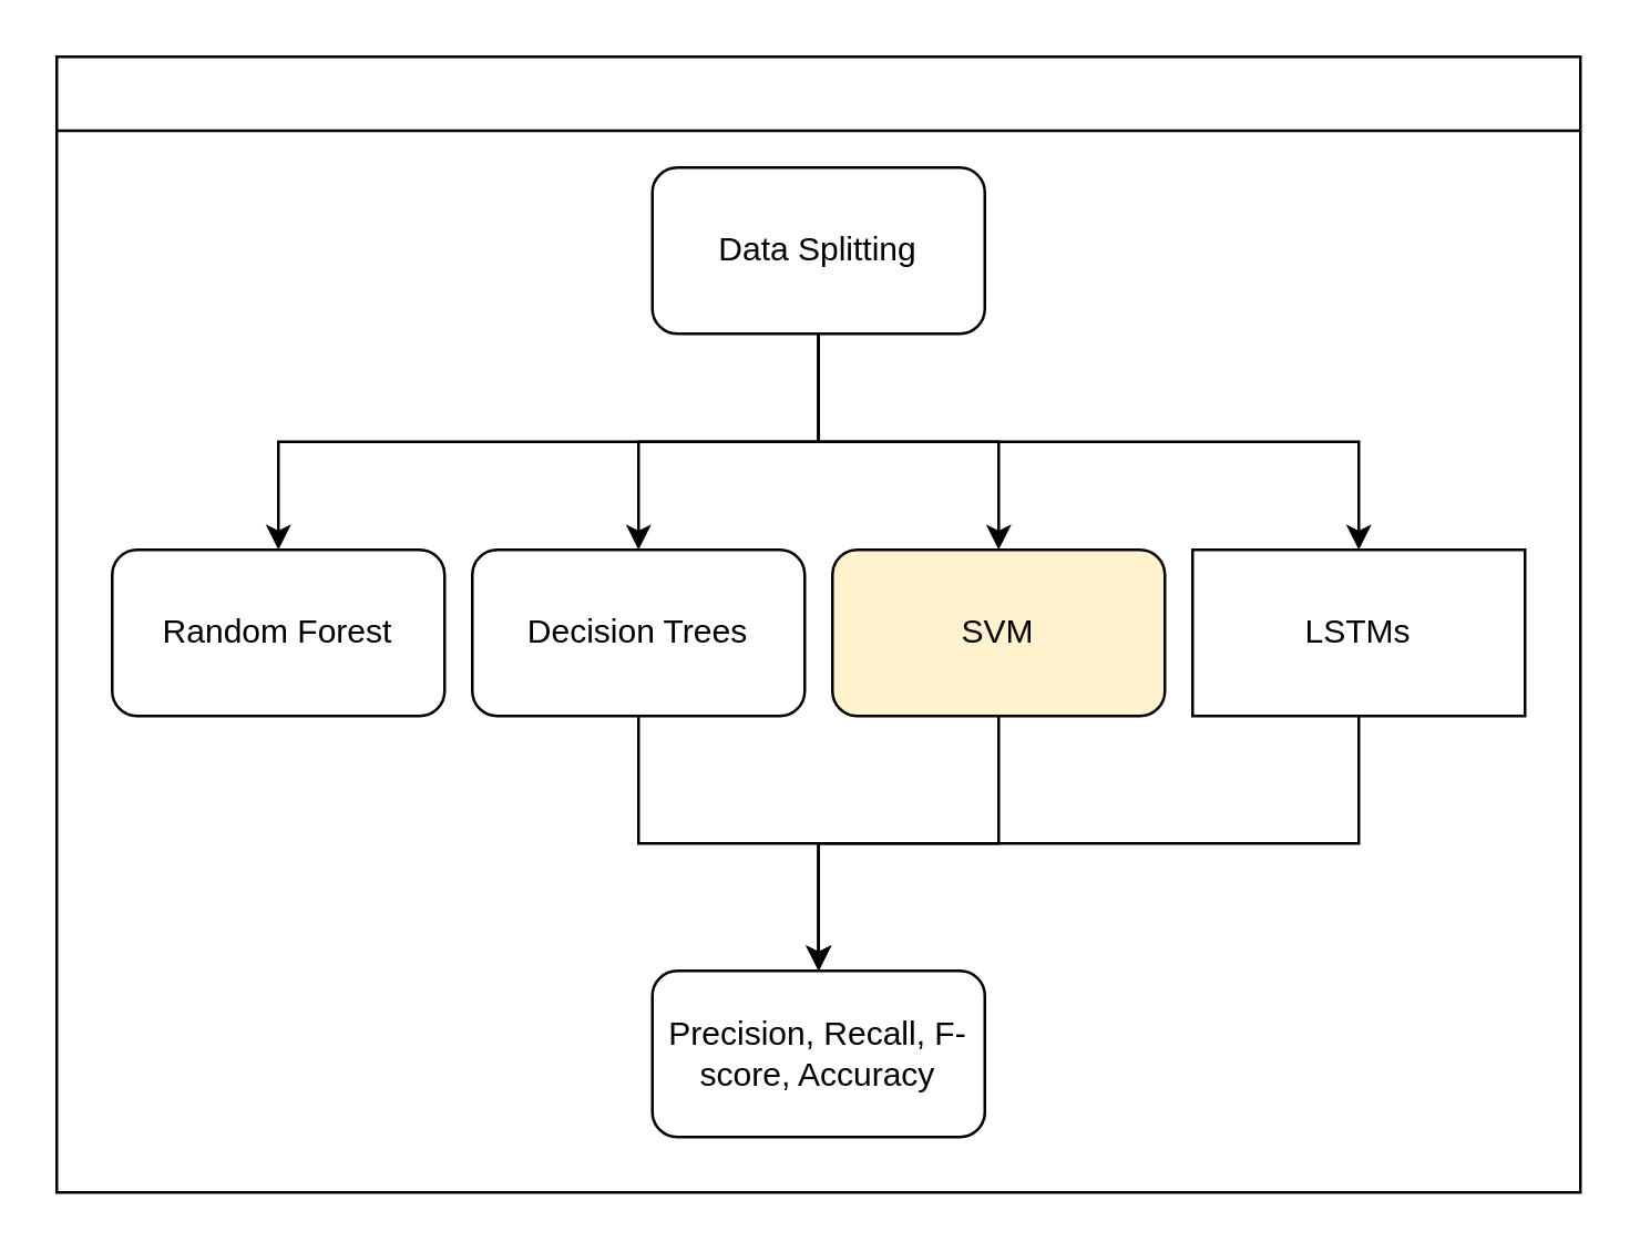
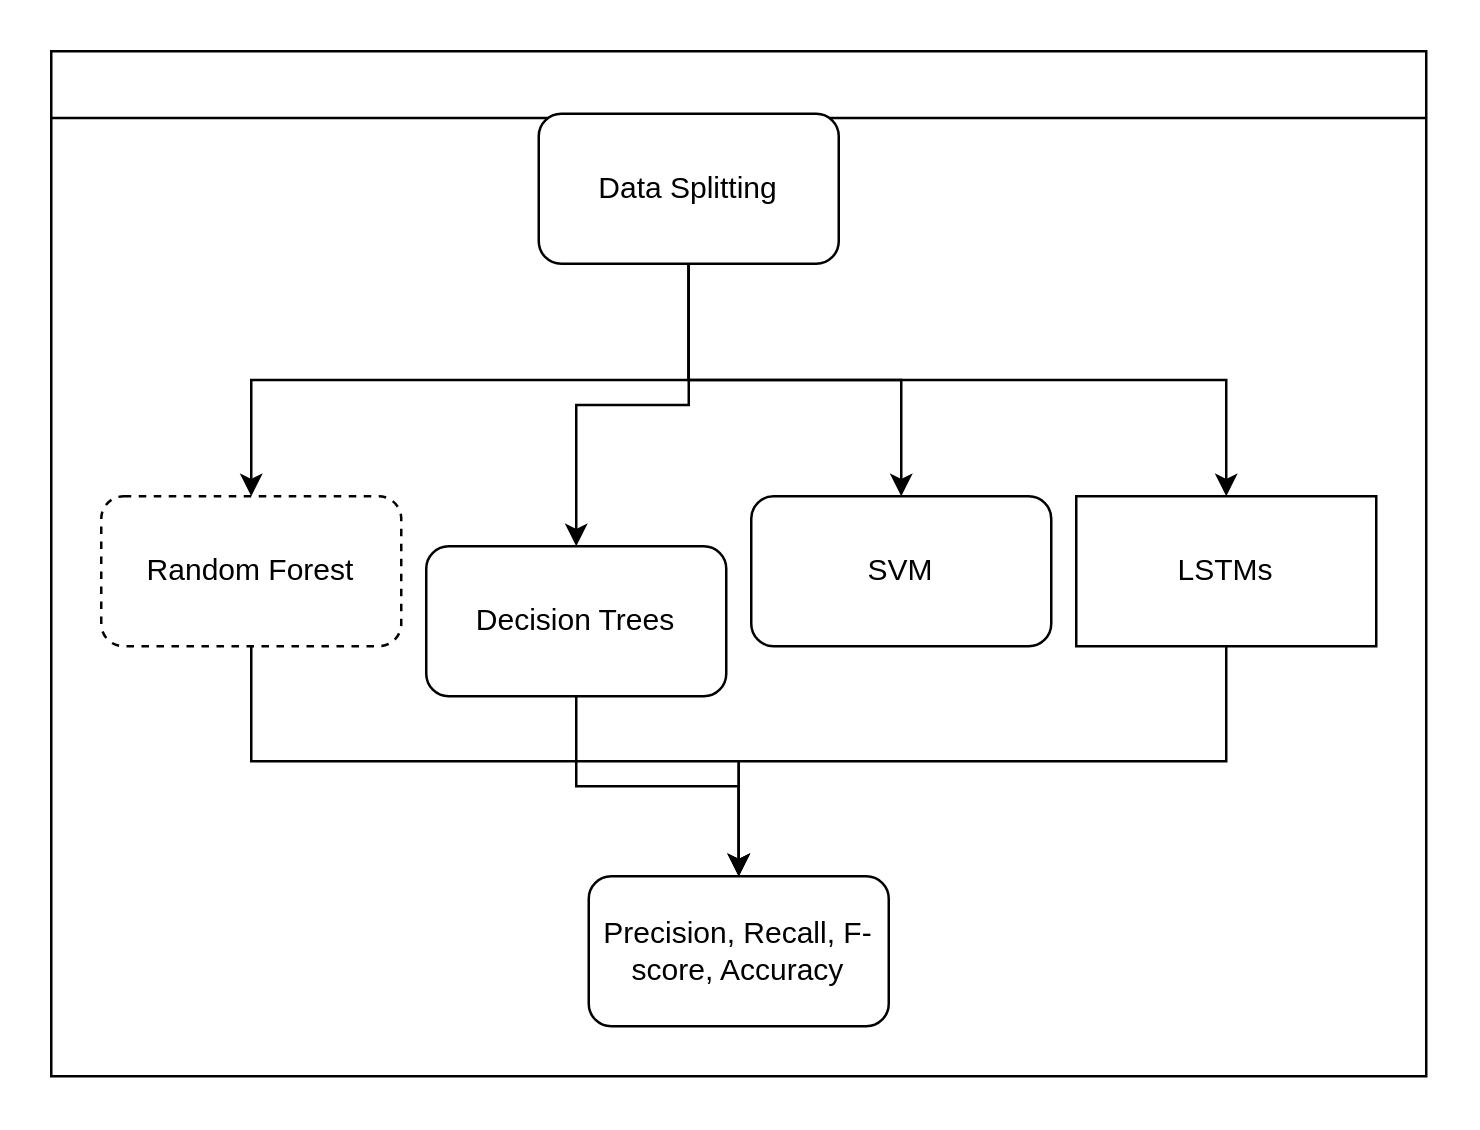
- <mxCell id="9" value="Data Splitting" style="rounded=1;whiteSpace=wrap;html=1;" vertex="1" parent="1"><mxGeometry x="235" y="60" width="120" height="60" as="geometry" /></mxCell>
+ <mxCell id="9" value="Data Splitting" style="rounded=1;whiteSpace=wrap;html=1;" vertex="1" parent="1"><mxGeometry x="215" y="45" width="120" height="60" as="geometry" /></mxCell>
- <mxCell id="11" value="Random Forest" style="rounded=1;whiteSpace=wrap;html=1;" vertex="1" parent="1"><mxGeometry x="40" y="198" width="120" height="60" as="geometry" /></mxCell>
+ <mxCell id="11" value="Random Forest" style="rounded=1;whiteSpace=wrap;html=1;dashed=1;" vertex="1" parent="1"><mxGeometry x="40" y="198" width="120" height="60" as="geometry" /></mxCell>
- <mxCell id="13" value="Decision Trees" style="rounded=1;whiteSpace=wrap;html=1;" vertex="1" parent="1"><mxGeometry x="170" y="198" width="120" height="60" as="geometry" /></mxCell>
+ <mxCell id="13" value="Decision Trees" style="rounded=1;whiteSpace=wrap;html=1;" vertex="1" parent="1"><mxGeometry x="170" y="218" width="120" height="60" as="geometry" /></mxCell>
- <mxCell id="15" value="SVM" style="rounded=1;whiteSpace=wrap;html=1;fillColor=#fff2cc;" vertex="1" parent="1"><mxGeometry x="300" y="198" width="120" height="60" as="geometry" /></mxCell>
+ <mxCell id="15" value="SVM" style="rounded=1;whiteSpace=wrap;html=1;" vertex="1" parent="1"><mxGeometry x="300" y="198" width="120" height="60" as="geometry" /></mxCell>
- <mxCell id="14" style="edgeStyle=orthogonalEdgeStyle;rounded=0;orthogonalLoop=1;jettySize=auto;html=1;exitX=0.5;exitY=1;exitDx=0;exitDy=0;entryX=0.5;entryY=0;entryDx=0;entryDy=0;" edge="1" parent="1" source="15" target="18"><mxGeometry relative="1" as="geometry" /></mxCell>
+ <mxCell id="10" style="edgeStyle=orthogonalEdgeStyle;rounded=0;orthogonalLoop=1;jettySize=auto;html=1;exitX=0.5;exitY=1;exitDx=0;exitDy=0;" edge="1" parent="1" source="11" target="18"><mxGeometry relative="1" as="geometry" /></mxCell>
